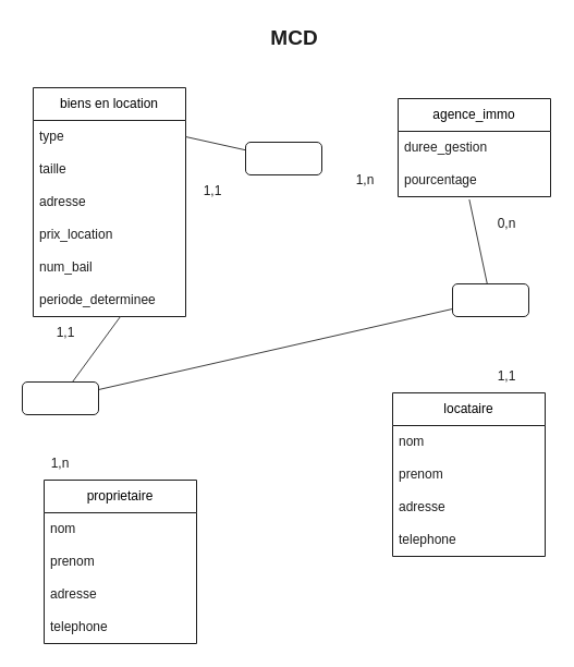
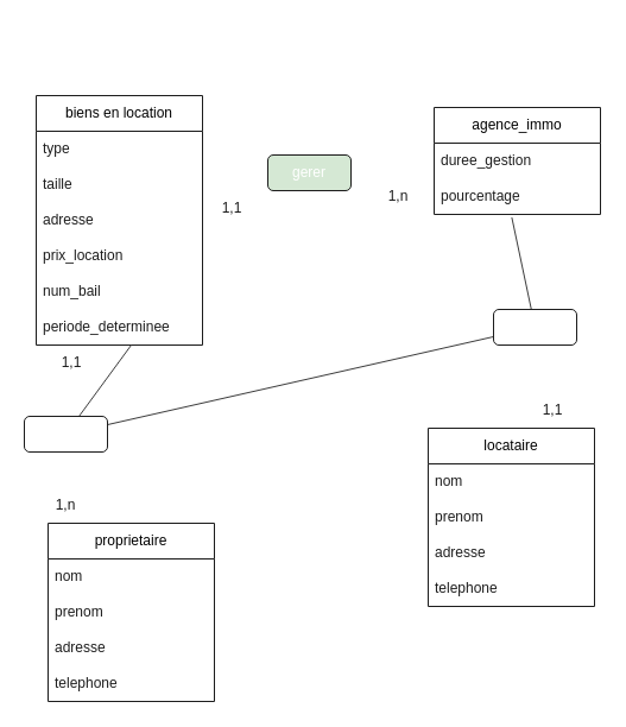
- <mxCell id="35" value="&lt;font color=&quot;#1c1c1c&quot; style=&quot;font-size: 19px;&quot;&gt;MCD&lt;/font&gt;" style="text;html=1;strokeColor=none;fillColor=none;align=center;verticalAlign=middle;whiteSpace=wrap;rounded=0;fontStyle=1;fontSize=19;" vertex="1" parent="1"><mxGeometry x="240" y="20" width="60" height="30" as="geometry" /></mxCell>
- <mxCell id="30" style="edgeStyle=none;html=1;entryX=1;entryY=0.5;entryDx=0;entryDy=0;strokeColor=#3D3D3D;fontColor=#1C1C1C;endArrow=none;endFill=0;" parent="1" source="31" target="8" edge="1"><mxGeometry relative="1" as="geometry" /></mxCell>
- <mxCell id="31" value="&lt;font color=&quot;#ffffff&quot;&gt;gerer&lt;/font&gt;" style="rounded=1;whiteSpace=wrap;html=1;strokeColor=#1C1C1C;fontColor=#1C1C1C;" parent="1" vertex="1"><mxGeometry x="225" y="130" width="70" height="30" as="geometry" /></mxCell>
+ <mxCell id="31" value="&lt;font color=&quot;#ffffff&quot;&gt;gerer&lt;/font&gt;" style="rounded=1;whiteSpace=wrap;html=1;strokeColor=#1C1C1C;fontColor=#1C1C1C;fillColor=#d5e8d4;" parent="1" vertex="1"><mxGeometry x="225" y="130" width="70" height="30" as="geometry" /></mxCell>
- <mxCell id="22" value="&lt;font color=&quot;#1c1c1c&quot;&gt;0,n&lt;/font&gt;" style="text;html=1;strokeColor=none;fillColor=none;align=center;verticalAlign=middle;whiteSpace=wrap;rounded=0;fontColor=#FFFFFF;" parent="1" vertex="1"><mxGeometry x="435" y="190" width="60" height="30" as="geometry" /></mxCell>
